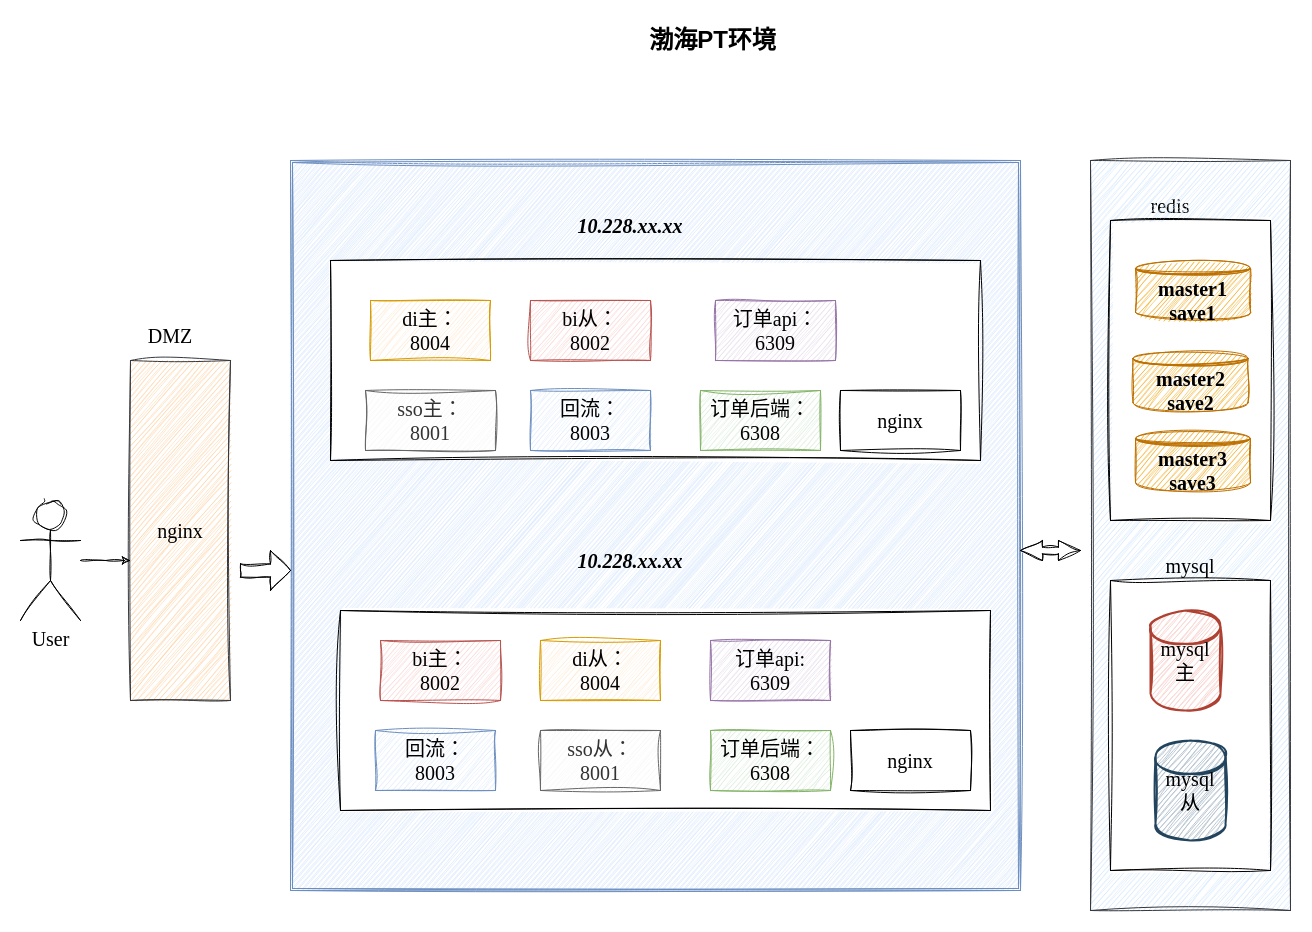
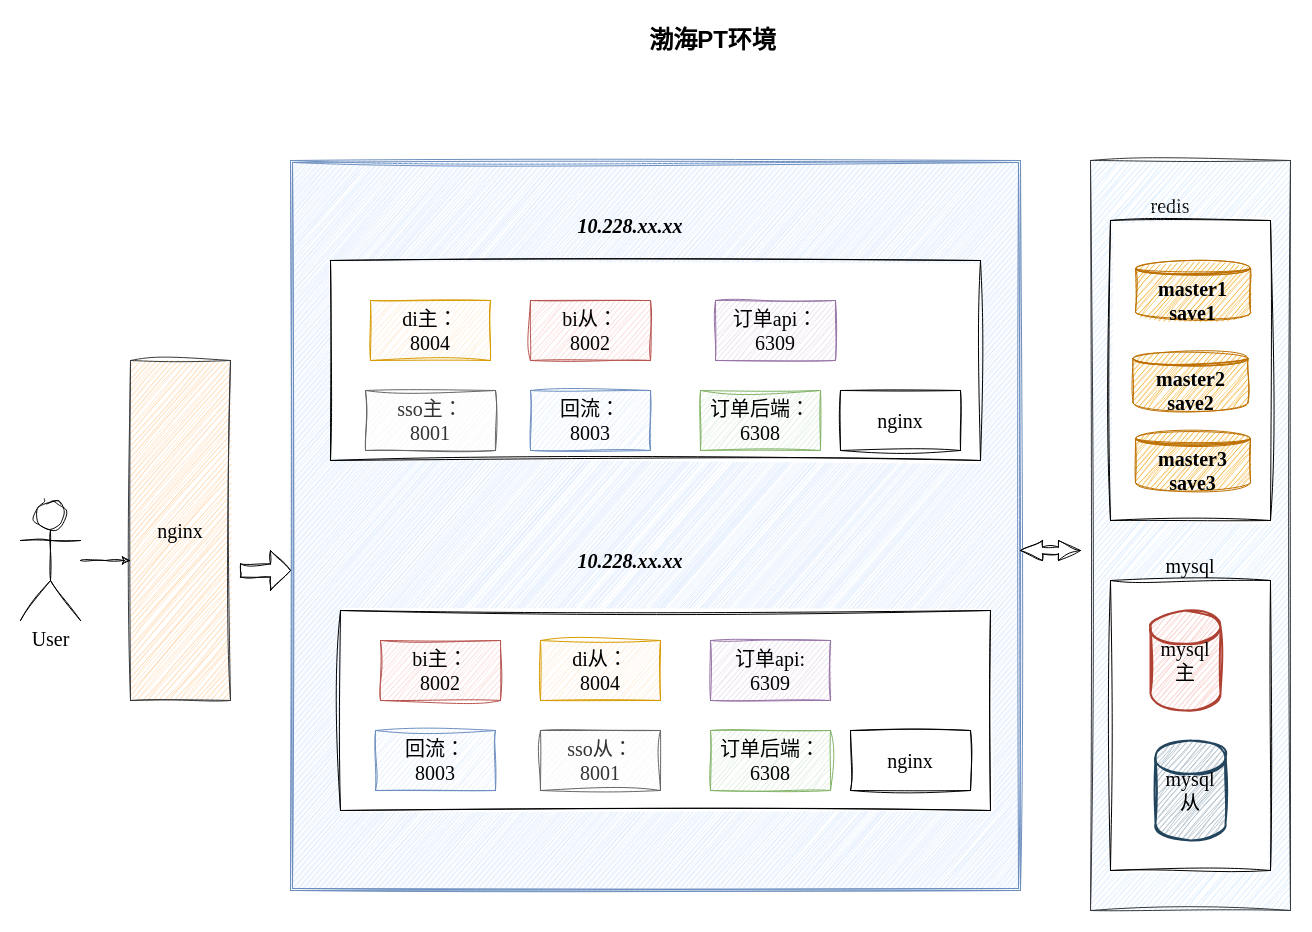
- <mxCell id="3" value="DMZ" style="text;html=1;strokeColor=none;fillColor=none;align=center;verticalAlign=middle;whiteSpace=wrap;rounded=0;hachureGap=4;fontFamily=Architects Daughter;fontSource=https%3A%2F%2Ffonts.googleapis.com%2Fcss%3Ffamily%3DArchitects%2BDaughter;fontSize=20;sketch=1;curveFitting=1;jiggle=2;" parent="1" vertex="1"><mxGeometry x="140" y="320" width="60" height="30" as="geometry" /></mxCell>
